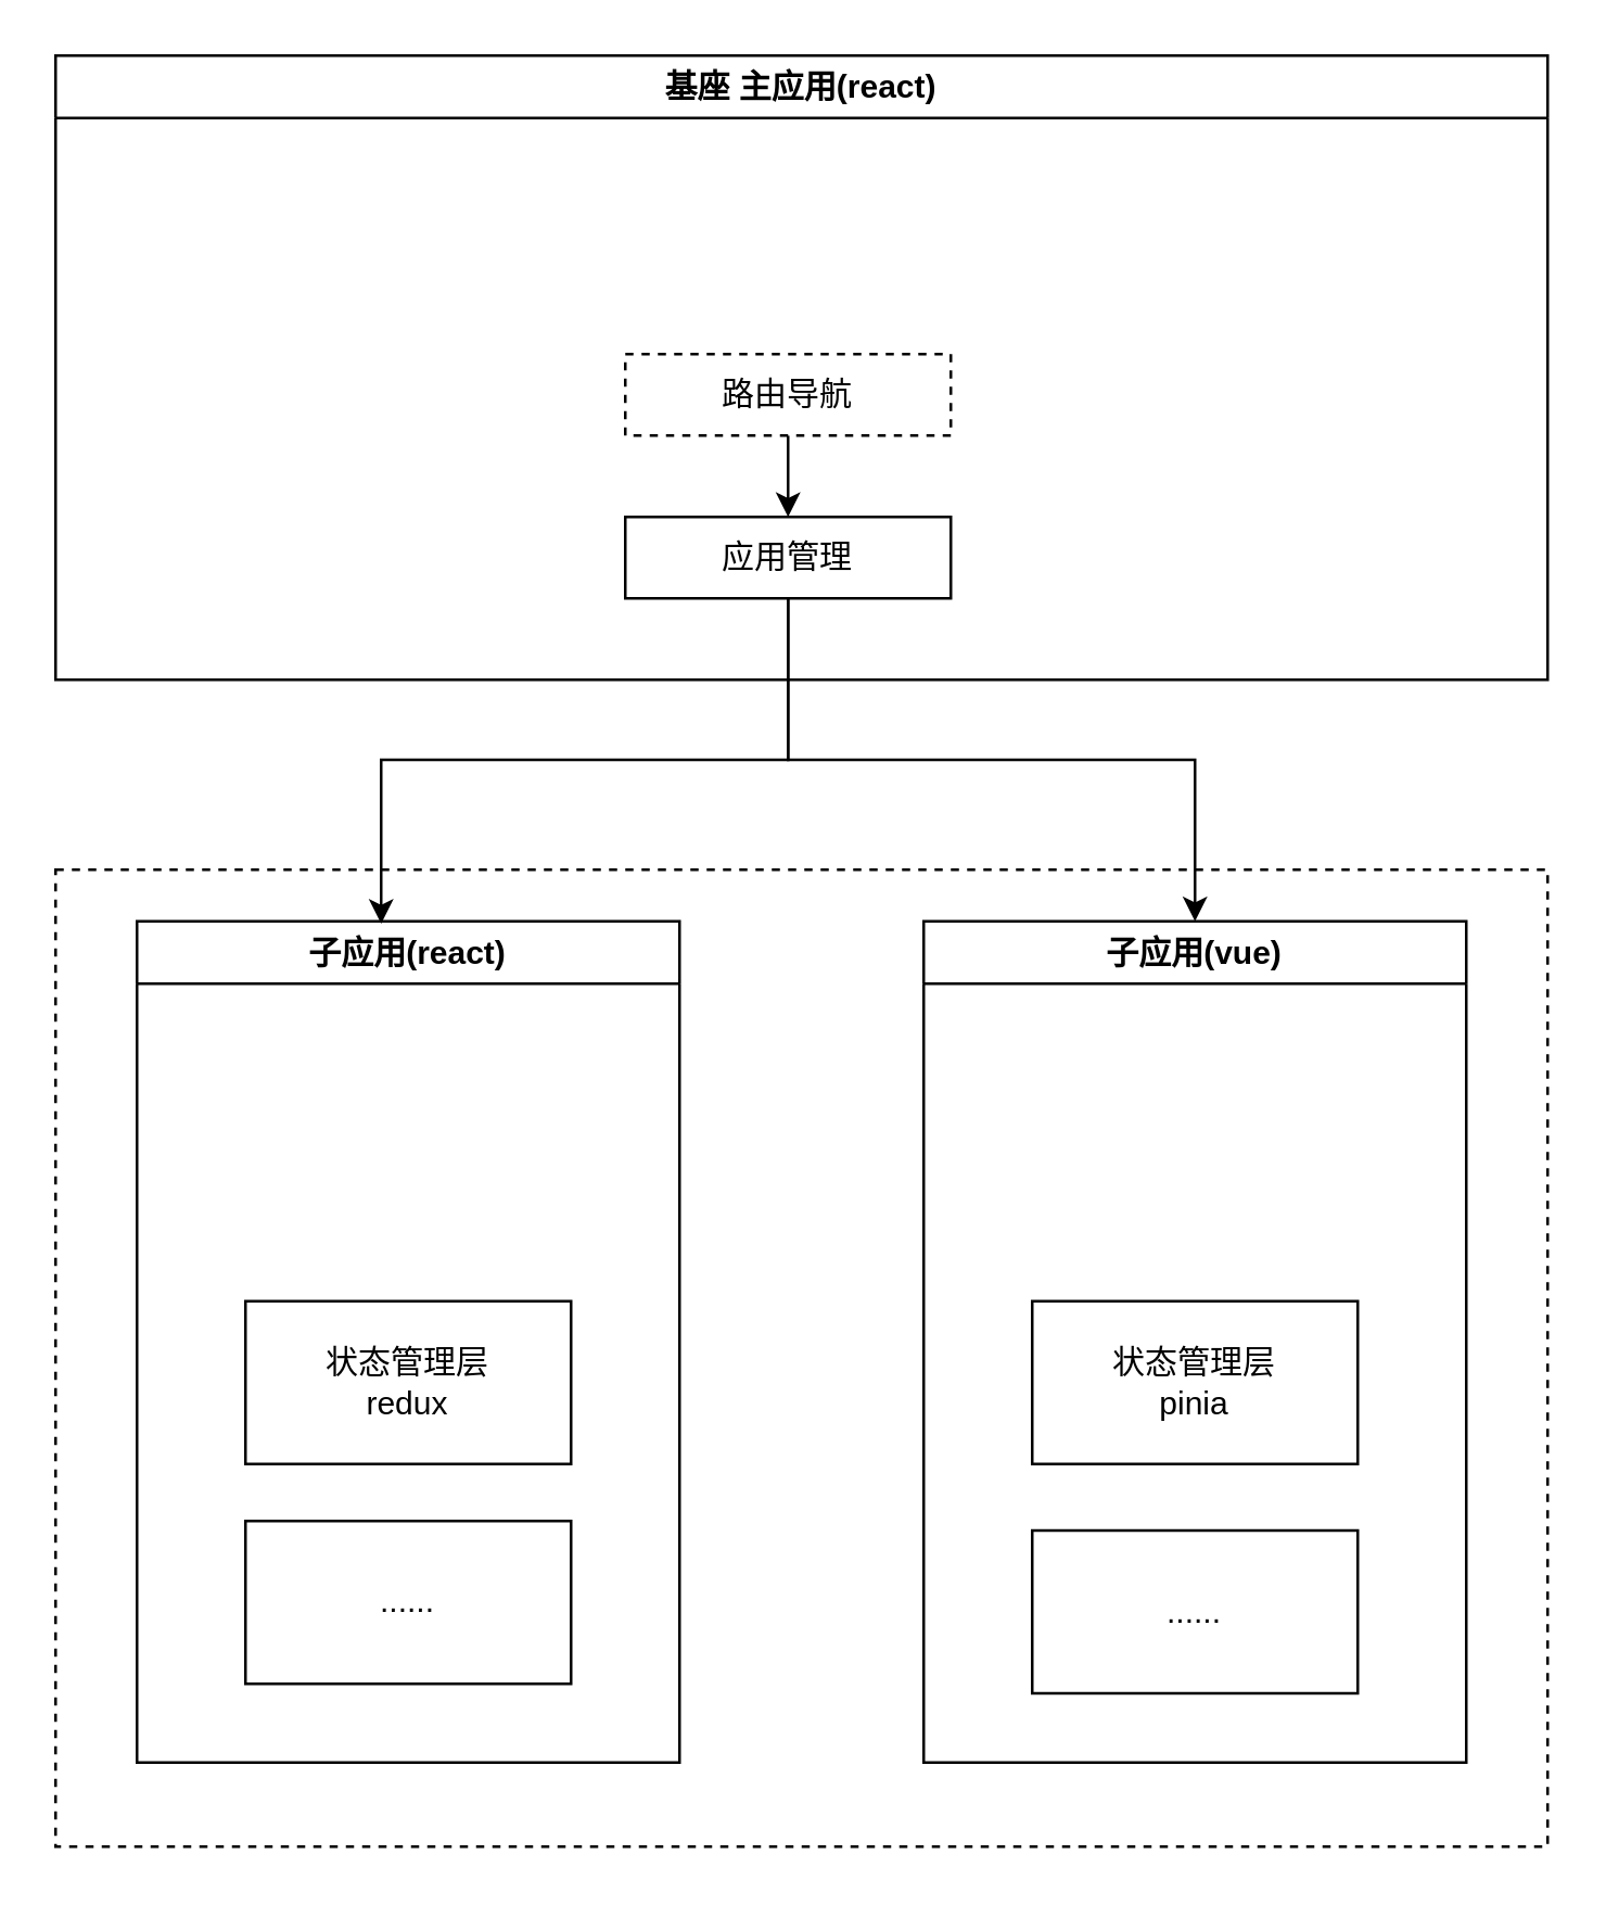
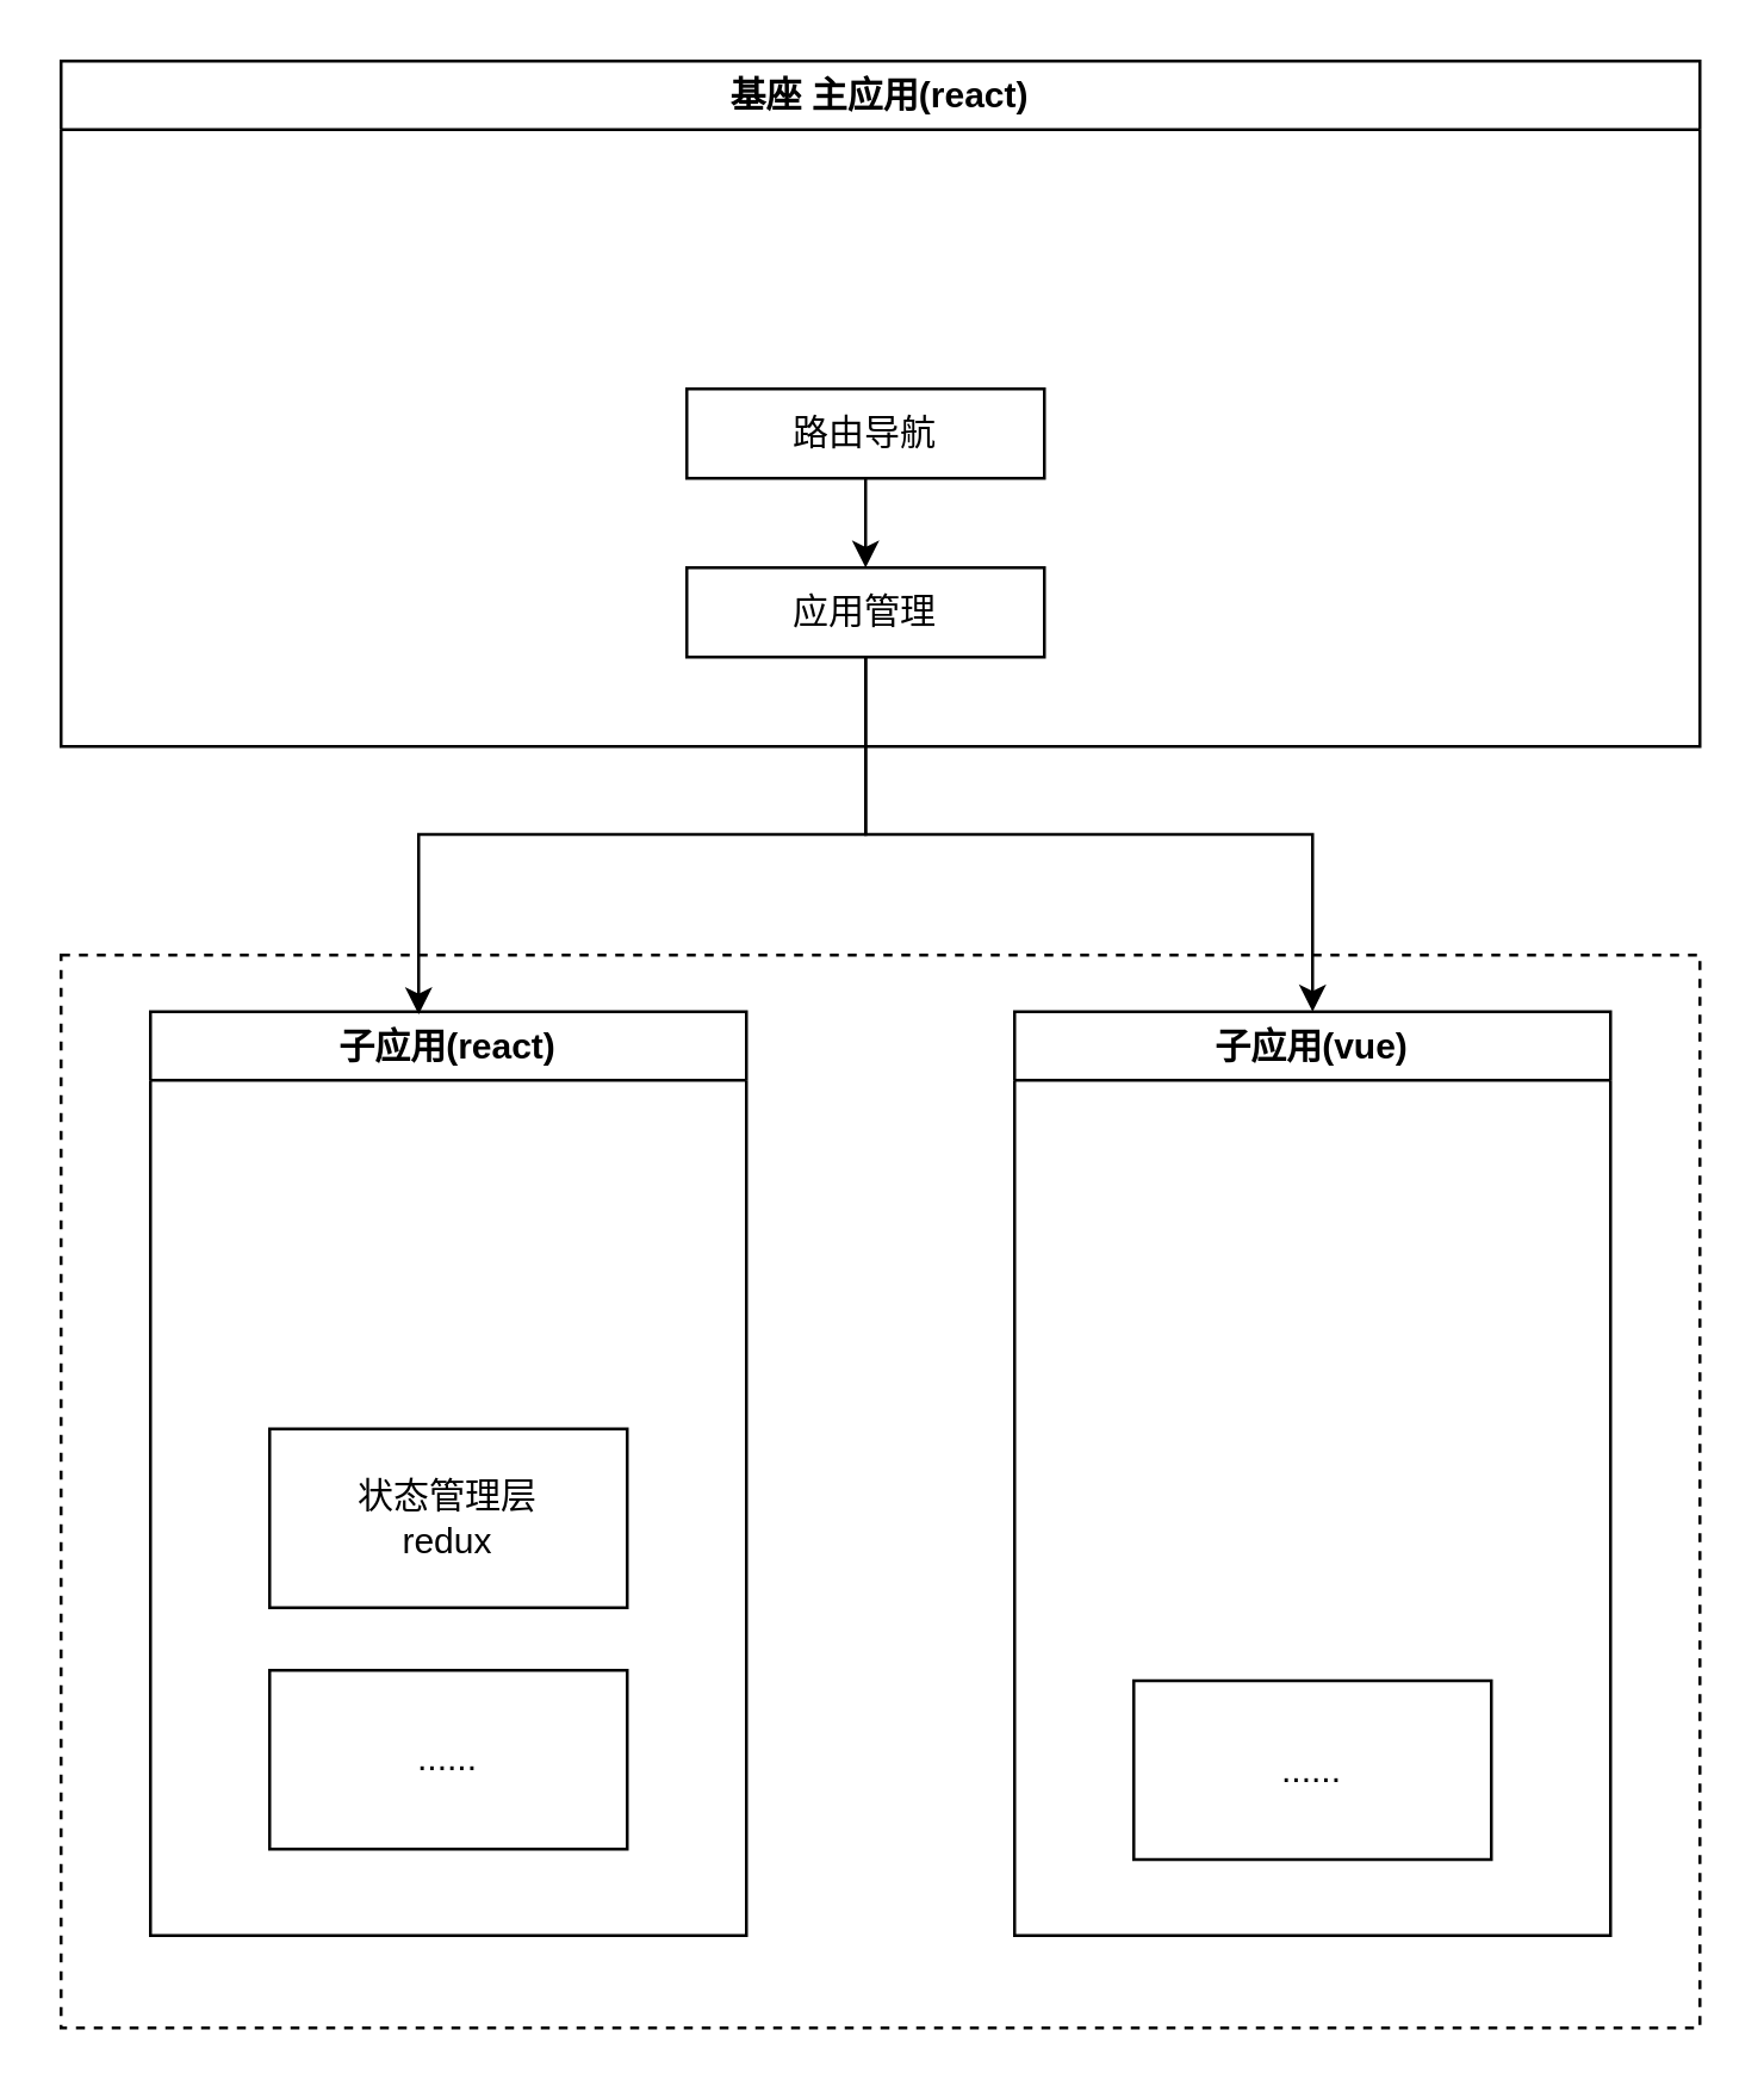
- <mxCell id="10" value="路由导航" style="whiteSpace=wrap;html=1;dashed=1;" parent="8" vertex="1"><mxGeometry x="210" y="110" width="120" height="30" as="geometry" /></mxCell>
+ <mxCell id="10" value="路由导航" style="whiteSpace=wrap;html=1;" parent="8" vertex="1"><mxGeometry x="210" y="110" width="120" height="30" as="geometry" /></mxCell>
- <mxCell id="6" value="状态管理层&lt;div&gt;pinia&lt;/div&gt;" style="whiteSpace=wrap;html=1;" parent="5" vertex="1"><mxGeometry x="40" y="140" width="120" height="60" as="geometry" /></mxCell>
